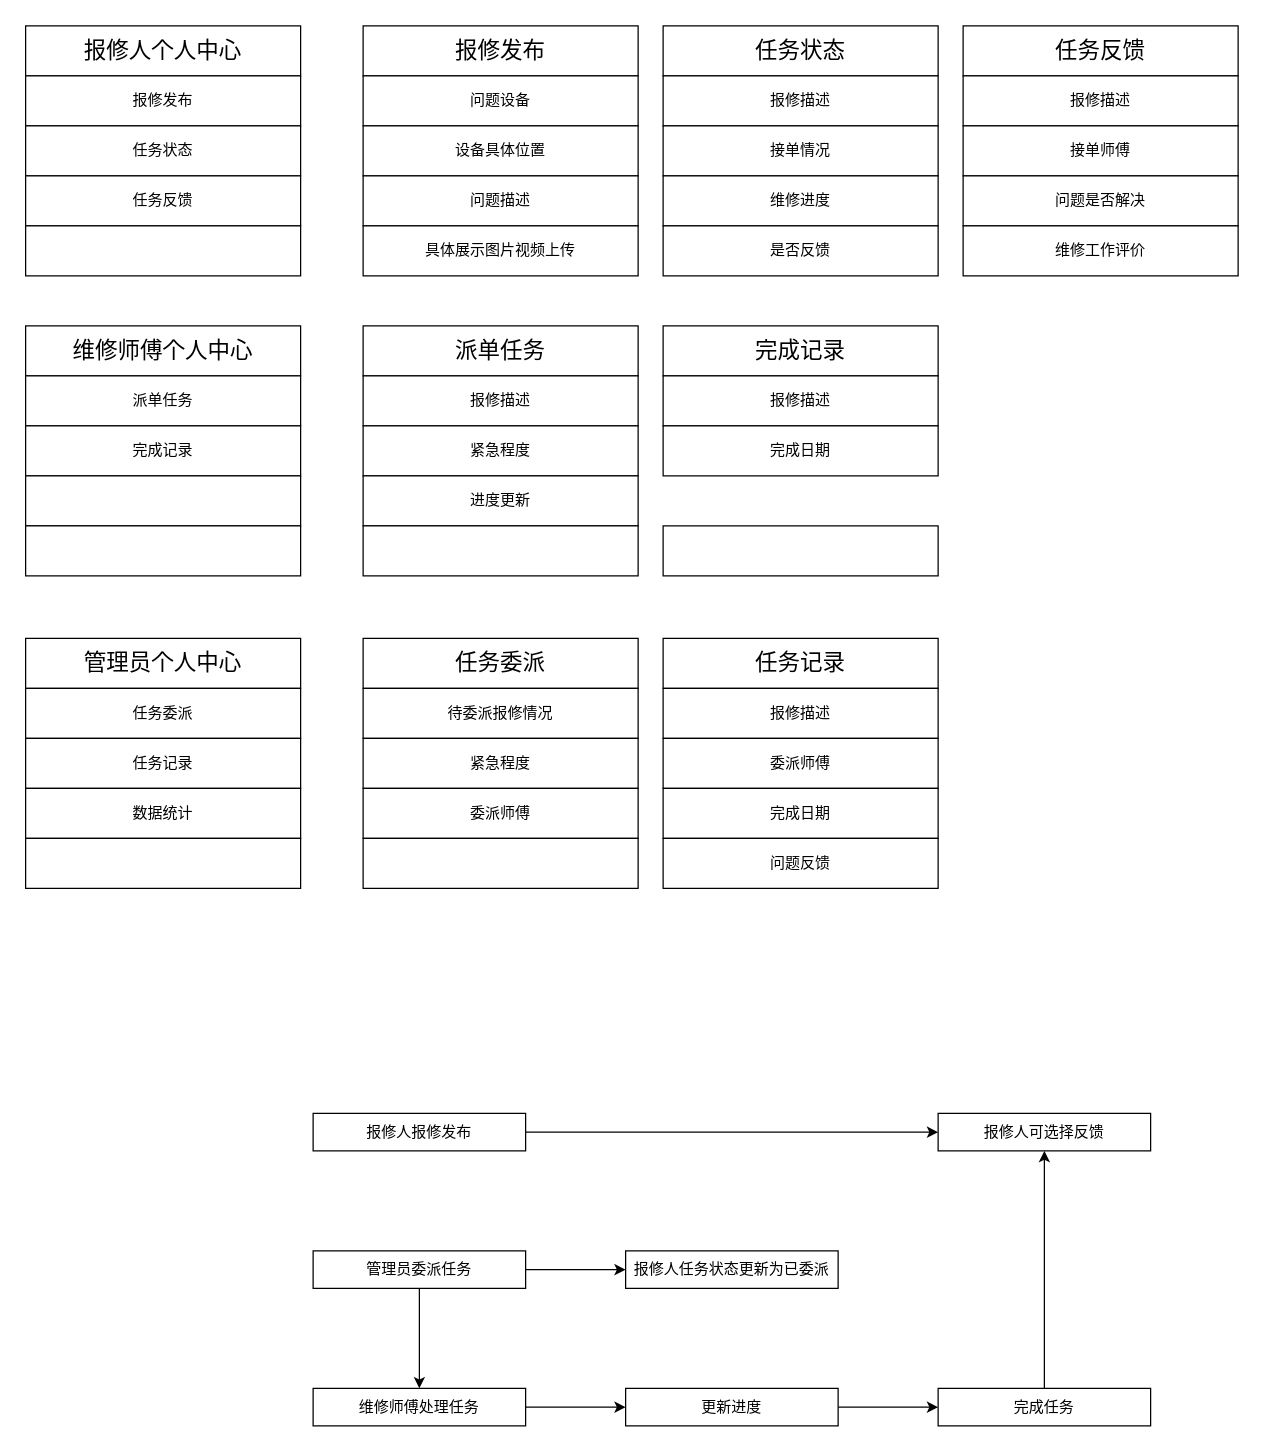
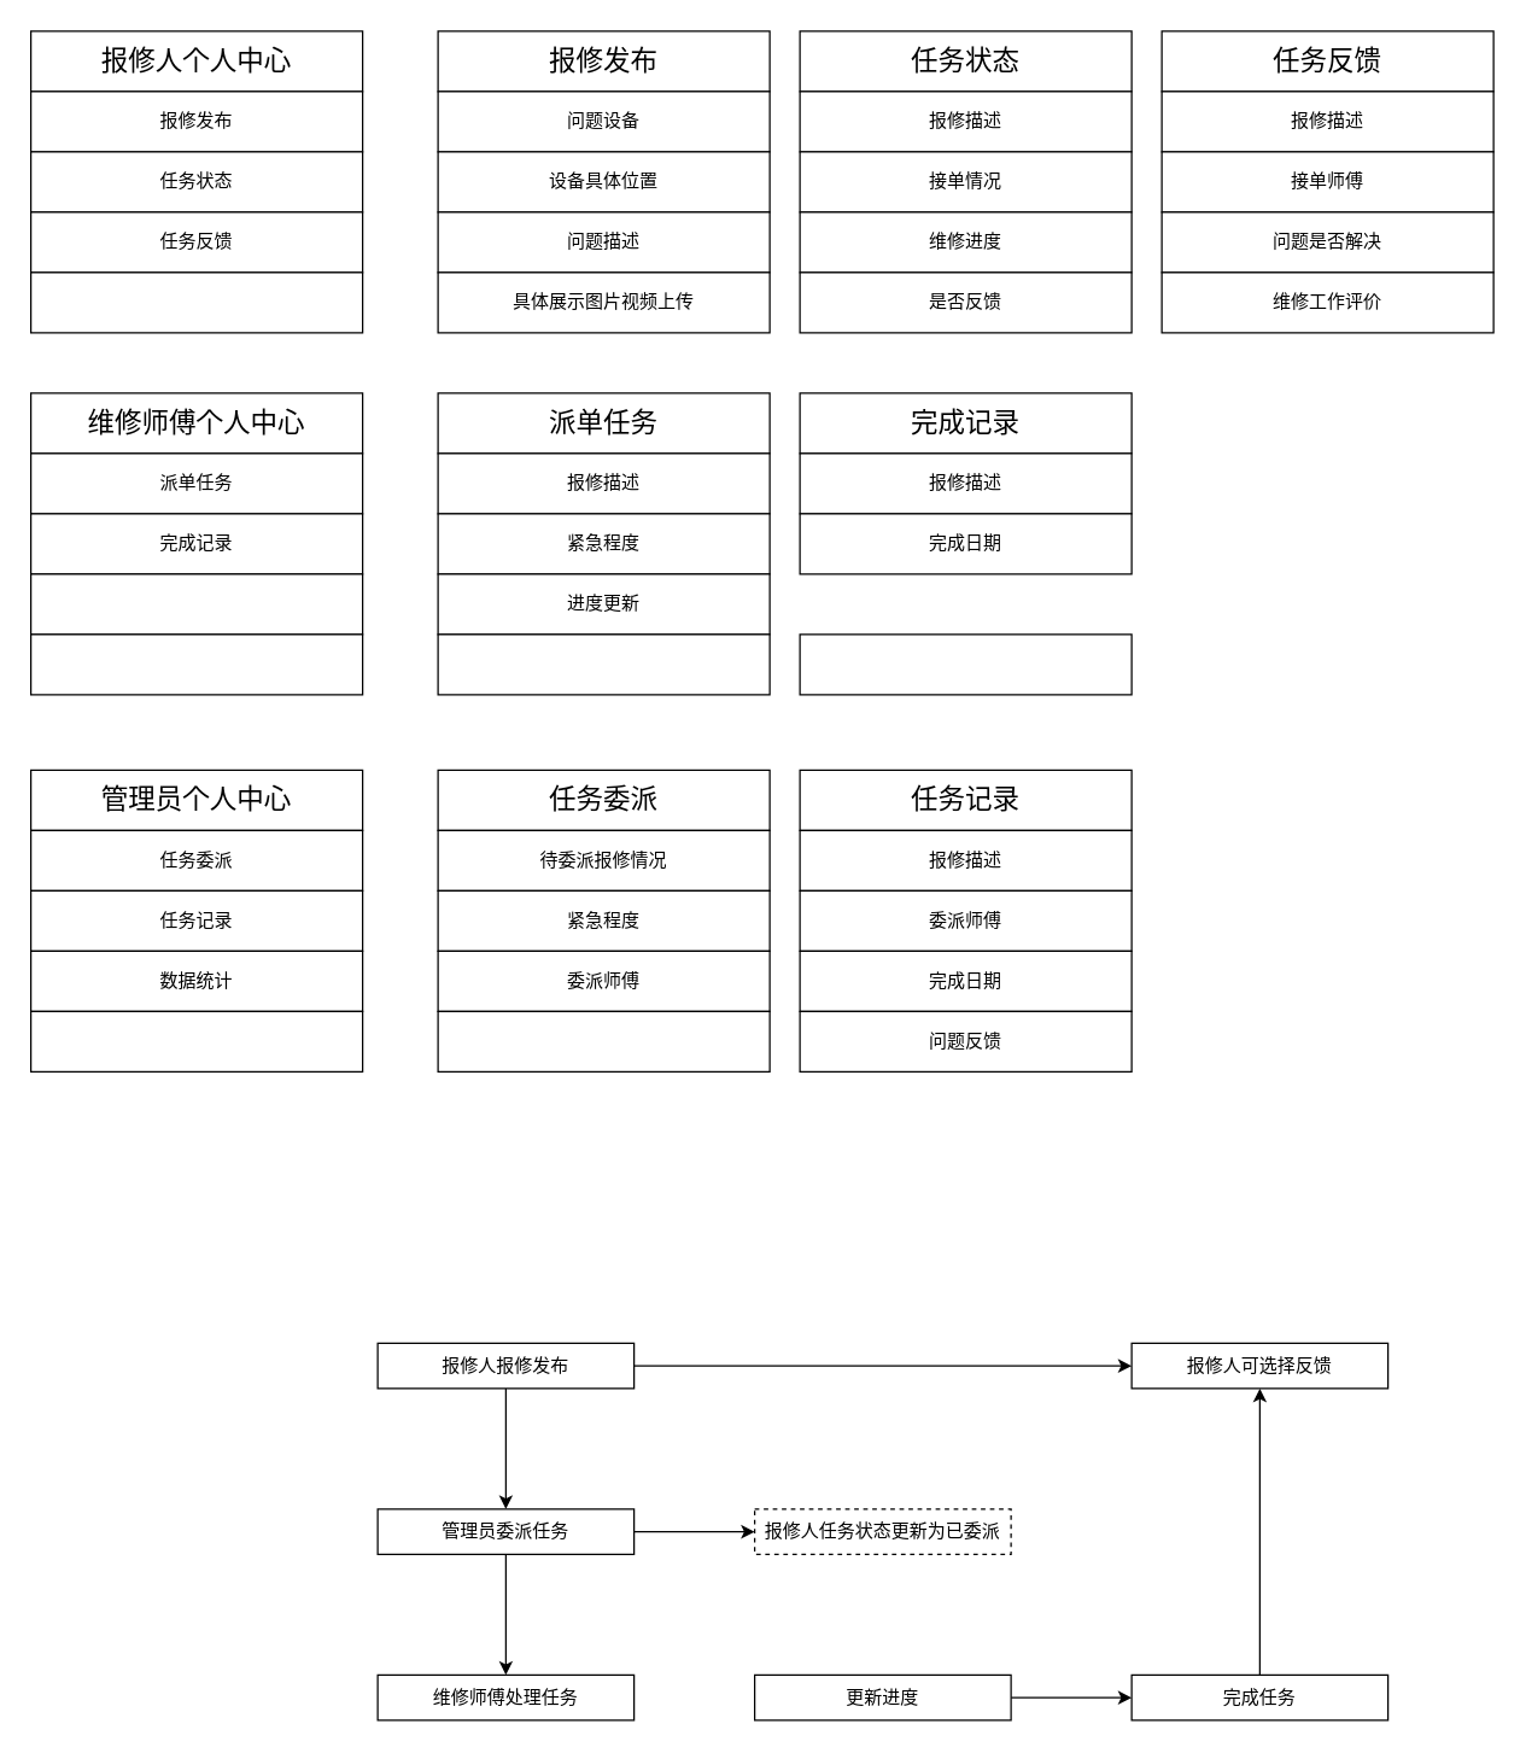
+ <mxCell id="51" value="" style="edgeStyle=orthogonalEdgeStyle;rounded=0;orthogonalLoop=1;jettySize=auto;html=1;" edge="1" parent="1" source="53" target="56"><mxGeometry relative="1" as="geometry" /></mxCell>
- <mxCell id="59" value="报修人任务状态更新为已委派" style="rounded=0;whiteSpace=wrap;html=1;" vertex="1" parent="1"><mxGeometry x="500" y="1000" width="170" height="30" as="geometry" /></mxCell>
+ <mxCell id="59" value="报修人任务状态更新为已委派" style="rounded=0;whiteSpace=wrap;html=1;dashed=1;" vertex="1" parent="1"><mxGeometry x="500" y="1000" width="170" height="30" as="geometry" /></mxCell>
- <mxCell id="57" value="" style="edgeStyle=orthogonalEdgeStyle;rounded=0;orthogonalLoop=1;jettySize=auto;html=1;" edge="1" parent="1" source="58" target="61"><mxGeometry relative="1" as="geometry" /></mxCell>
